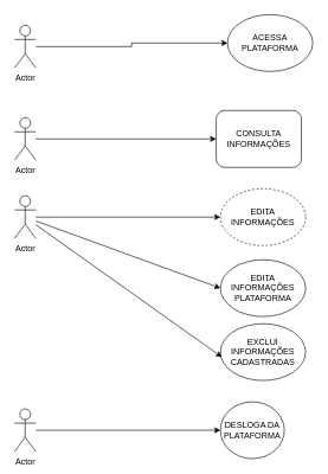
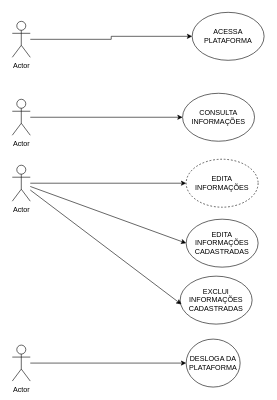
- <mxCell id="10" value="CONSULTA INFORMAÇÕES" style="whiteSpace=wrap;html=1;rounded=1;" vertex="1" parent="1"><mxGeometry x="304" y="155" width="120" height="80" as="geometry" /></mxCell>
+ <mxCell id="10" value="CONSULTA INFORMAÇÕES" style="ellipse;whiteSpace=wrap;html=1;" vertex="1" parent="1"><mxGeometry x="304" y="155" width="120" height="80" as="geometry" /></mxCell>
- <mxCell id="13" value="EDITA INFORMAÇÕES PLATAFORMA" style="ellipse;whiteSpace=wrap;html=1;" vertex="1" parent="1"><mxGeometry x="310" y="365" width="120" height="80" as="geometry" /></mxCell>
+ <mxCell id="13" value="EDITA INFORMAÇÕES CADASTRADAS" style="ellipse;whiteSpace=wrap;html=1;" vertex="1" parent="1"><mxGeometry x="310" y="365" width="120" height="80" as="geometry" /></mxCell>
- <mxCell id="14" value="EXCLUI INFORMAÇÕES CADASTRADAS" style="ellipse;whiteSpace=wrap;html=1;" vertex="1" parent="1"><mxGeometry x="310" y="455" width="120" height="80" as="geometry" /></mxCell>
+ <mxCell id="14" value="EXCLUI INFORMAÇÕES CADASTRADAS" style="ellipse;whiteSpace=wrap;html=1;" vertex="1" parent="1"><mxGeometry x="300" y="460" width="120" height="80" as="geometry" /></mxCell>
